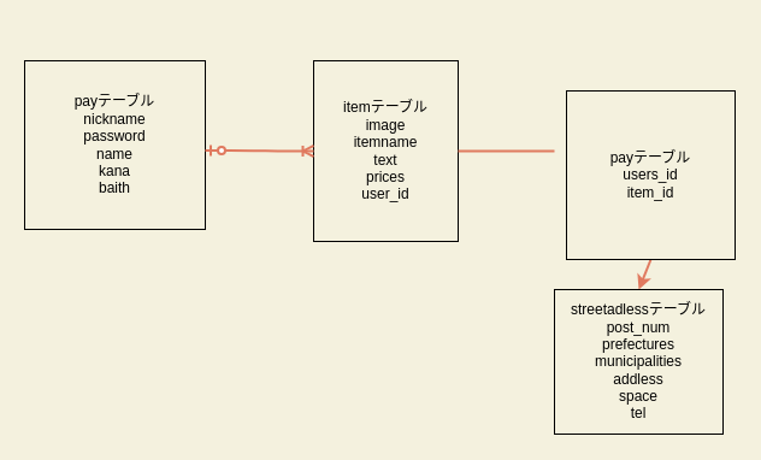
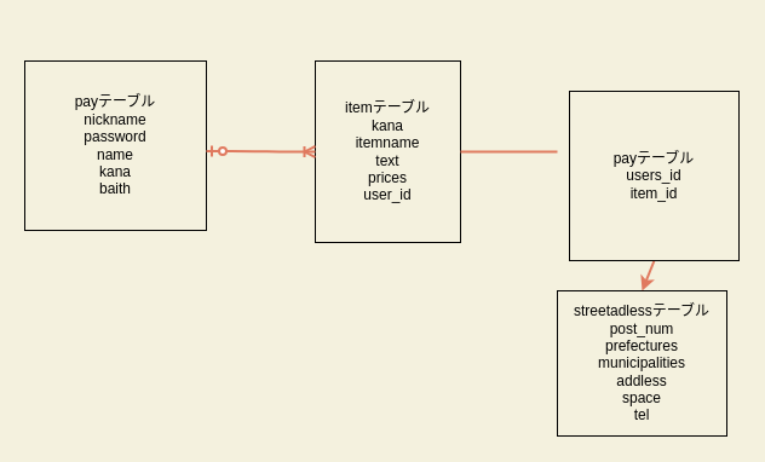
- <mxCell id="5" value="itemテーブル&lt;br&gt;image&lt;br&gt;itemname&lt;br&gt;text&lt;br&gt;prices&lt;br&gt;user_id&lt;br&gt;" style="rounded=0;whiteSpace=wrap;html=1;sketch=0;strokeColor=#000000;fillColor=none;fontColor=#000000;" vertex="1" parent="1"><mxGeometry x="260" y="50" width="120" height="150" as="geometry" /></mxCell>
+ <mxCell id="5" value="itemテーブル&lt;br&gt;kana&lt;br&gt;itemname&lt;br&gt;text&lt;br&gt;prices&lt;br&gt;user_id&lt;br&gt;" style="rounded=0;whiteSpace=wrap;html=1;sketch=0;strokeColor=#000000;fillColor=none;fontColor=#000000;" vertex="1" parent="1"><mxGeometry x="260" y="50" width="120" height="150" as="geometry" /></mxCell>
